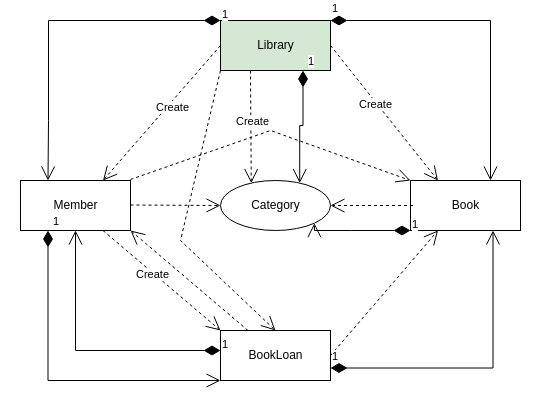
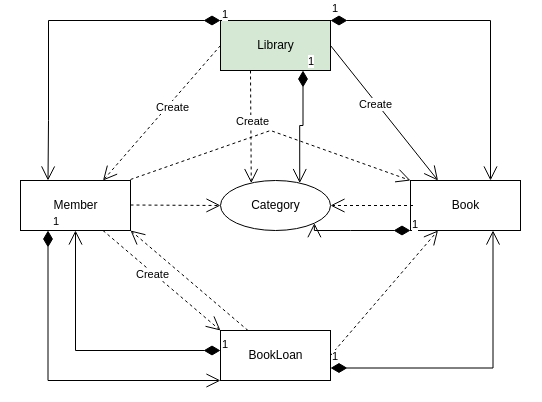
- <mxCell id="24" value="" style="endArrow=open;endSize=12;dashed=1;html=1;rounded=0;entryX=0.25;entryY=0;entryDx=0;entryDy=0;exitX=1;exitY=0.5;exitDx=0;exitDy=0;" edge="1" parent="1" source="2" target="5"><mxGeometry width="160" relative="1" as="geometry"><mxPoint x="330" y="50" as="sourcePoint" /><mxPoint x="200.07" y="175.65" as="targetPoint" /><Array as="points" /></mxGeometry></mxCell>
+ <mxCell id="24" value="" style="endArrow=open;endSize=12;dashed=0;html=1;rounded=0;entryX=0.25;entryY=0;entryDx=0;entryDy=0;exitX=1;exitY=0.5;exitDx=0;exitDy=0;" edge="1" parent="1" source="2" target="5"><mxGeometry width="160" relative="1" as="geometry"><mxPoint x="330" y="50" as="sourcePoint" /><mxPoint x="200.07" y="175.65" as="targetPoint" /><Array as="points" /></mxGeometry></mxCell>
- <mxCell id="13" value="" style="endArrow=open;endSize=12;dashed=1;html=1;rounded=0;entryX=0.5;entryY=0;entryDx=0;entryDy=0;exitX=0;exitY=1;exitDx=0;exitDy=0;" edge="1" parent="1" source="2" target="6"><mxGeometry width="160" relative="1" as="geometry"><mxPoint x="330" y="49" as="sourcePoint" /><mxPoint x="610" y="50" as="targetPoint" /><Array as="points"><mxPoint x="180" y="240" /></Array></mxGeometry></mxCell>
